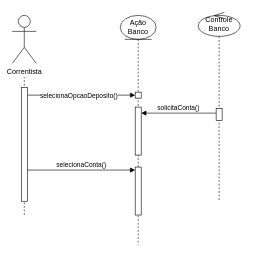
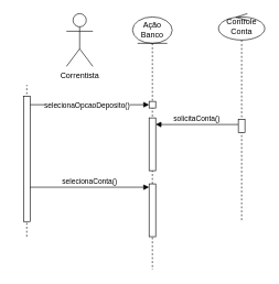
- <mxCell id="10" value="Controle&lt;br&gt;Banco" style="shape=umlLifeline;perimeter=lifelinePerimeter;whiteSpace=wrap;html=1;container=1;dropTarget=0;collapsible=0;recursiveResize=0;outlineConnect=0;portConstraint=eastwest;newEdgeStyle={&quot;curved&quot;:0,&quot;rounded&quot;:0};participant=umlControl;" vertex="1" parent="1"><mxGeometry x="330" y="20" width="70" height="315" as="geometry" /></mxCell>
+ <mxCell id="10" value="Controle&lt;br&gt;Conta" style="shape=umlLifeline;perimeter=lifelinePerimeter;whiteSpace=wrap;html=1;container=1;dropTarget=0;collapsible=0;recursiveResize=0;outlineConnect=0;portConstraint=eastwest;newEdgeStyle={&quot;curved&quot;:0,&quot;rounded&quot;:0};participant=umlControl;" vertex="1" parent="1"><mxGeometry x="330" y="20" width="70" height="315" as="geometry" /></mxCell>
- <mxCell id="3" value="Correntista" style="shape=umlActor;verticalLabelPosition=bottom;verticalAlign=top;html=1;outlineConnect=0;" vertex="1" parent="1"><mxGeometry x="20" y="25" width="40" height="80" as="geometry" /></mxCell>
+ <mxCell id="3" value="Correntista" style="shape=umlActor;verticalLabelPosition=bottom;verticalAlign=top;html=1;outlineConnect=0;" vertex="1" parent="1"><mxGeometry x="100" y="20" width="40" height="80" as="geometry" /></mxCell>
